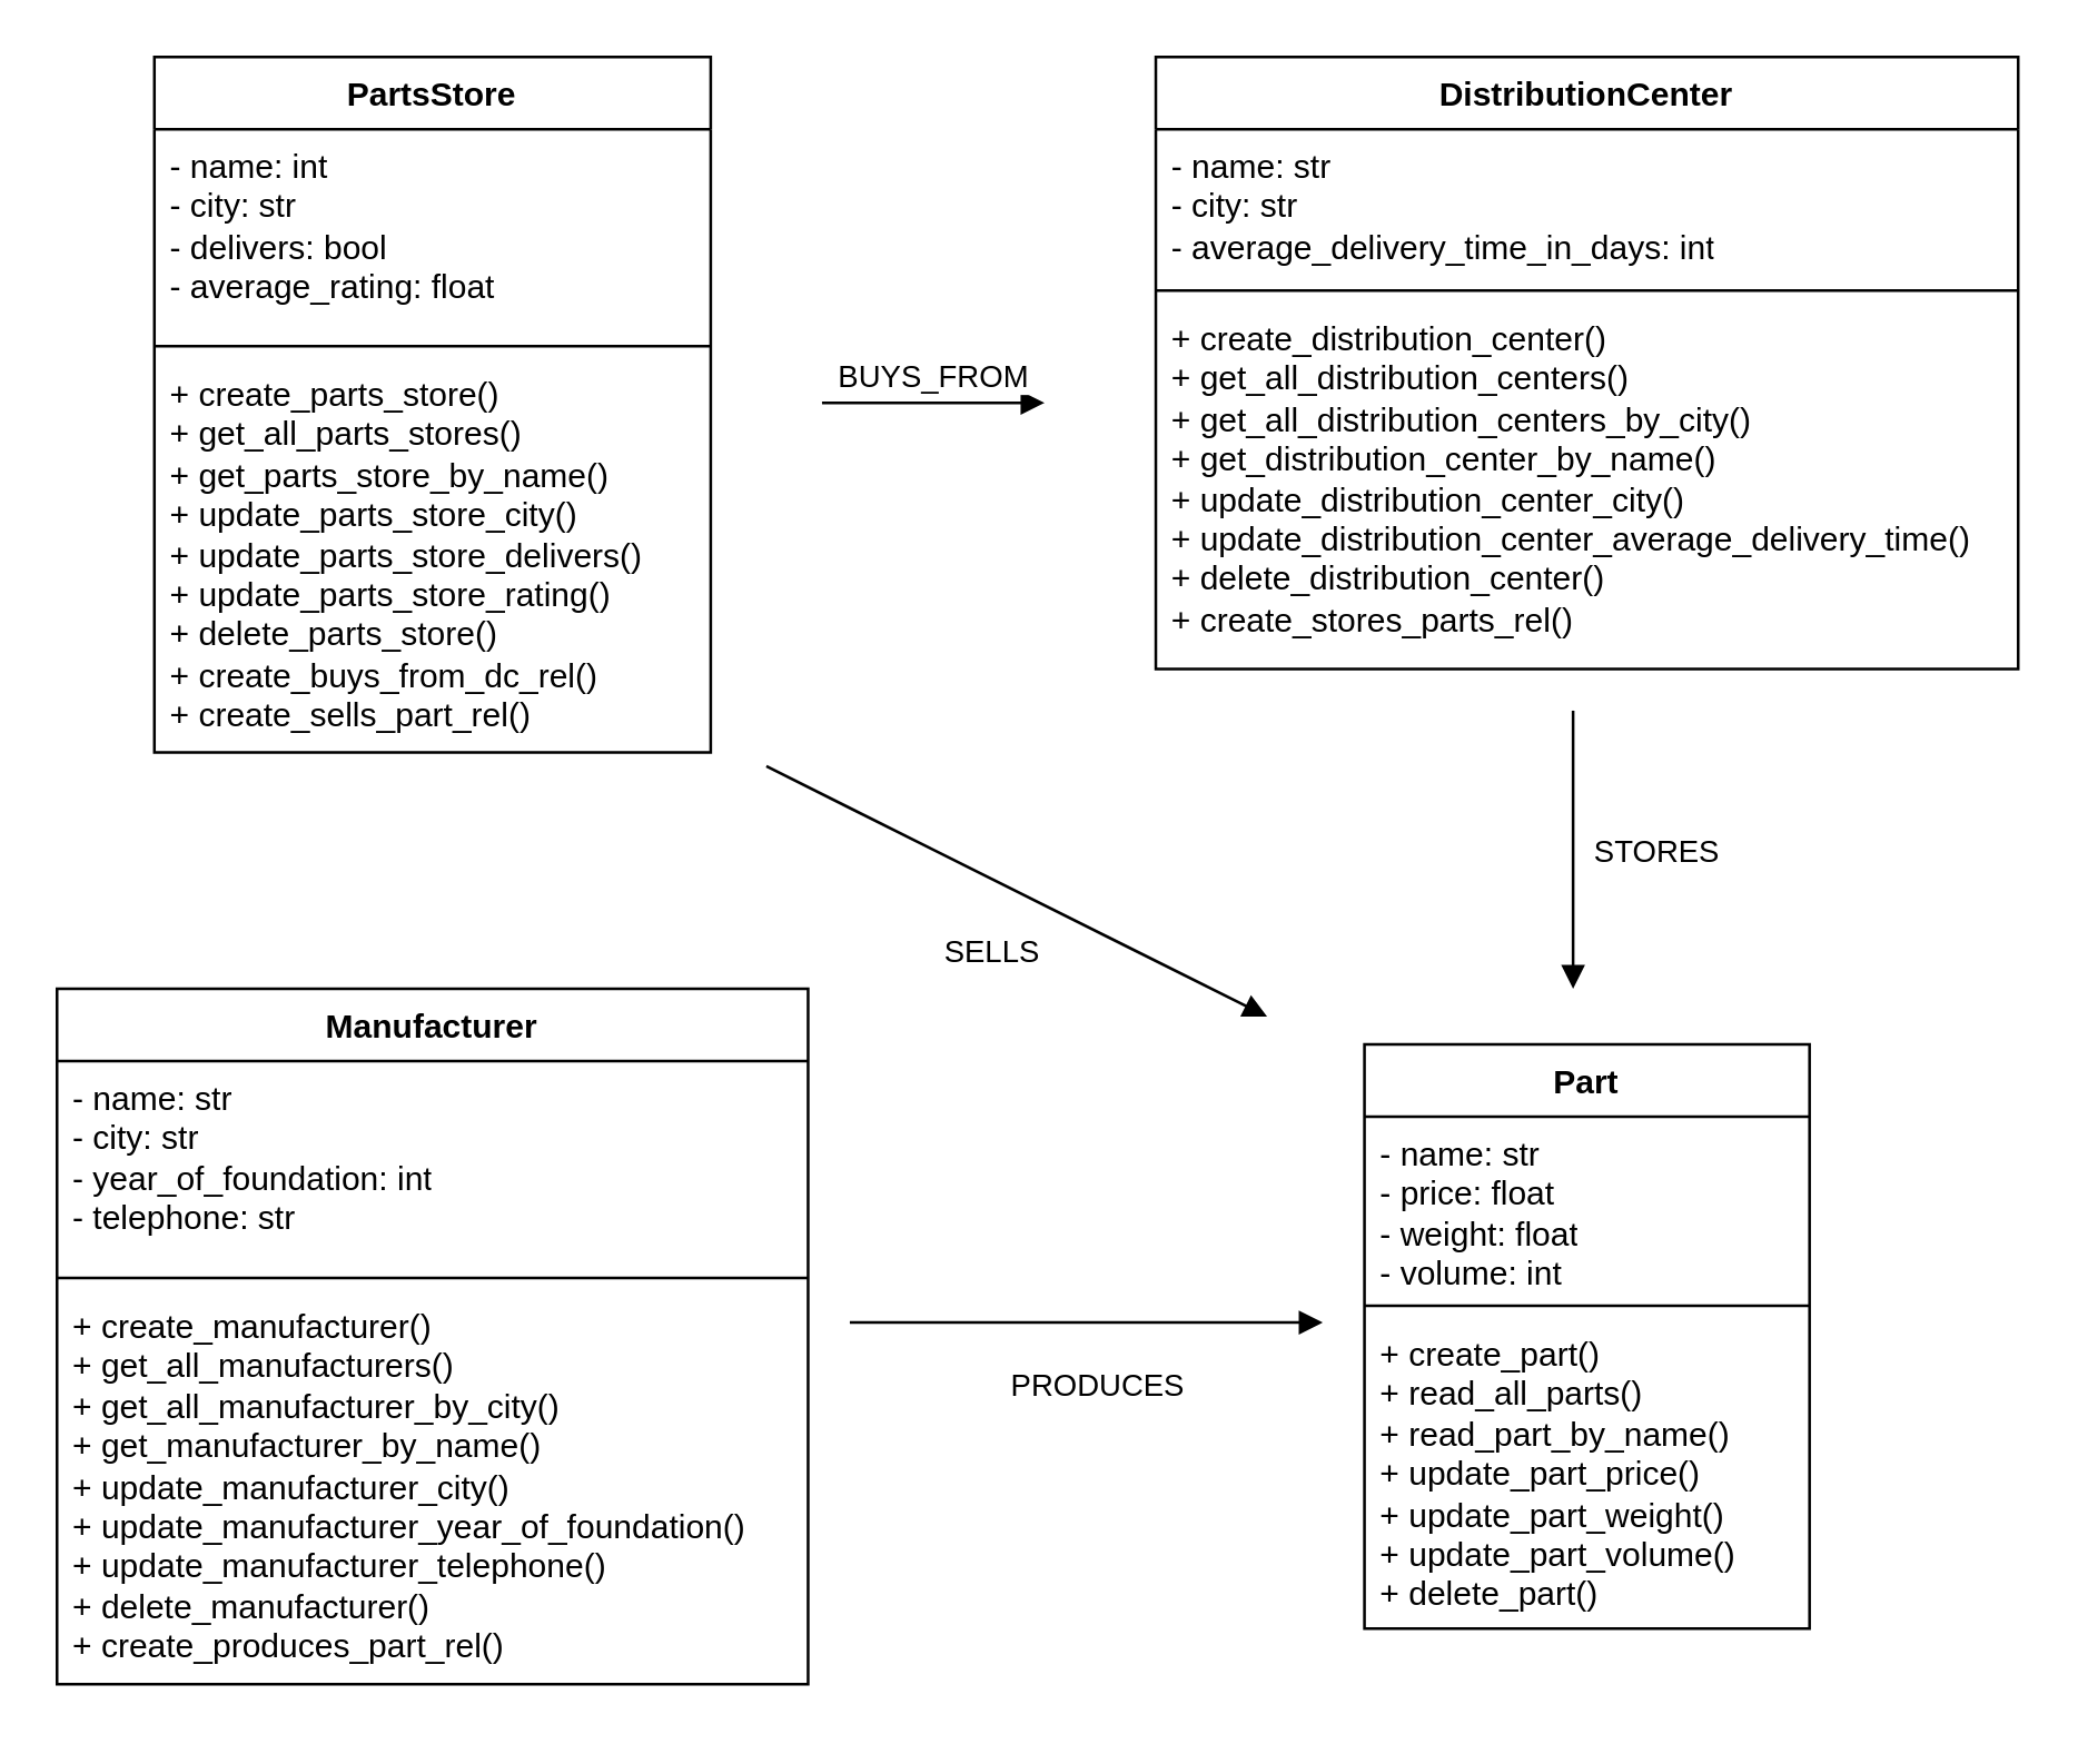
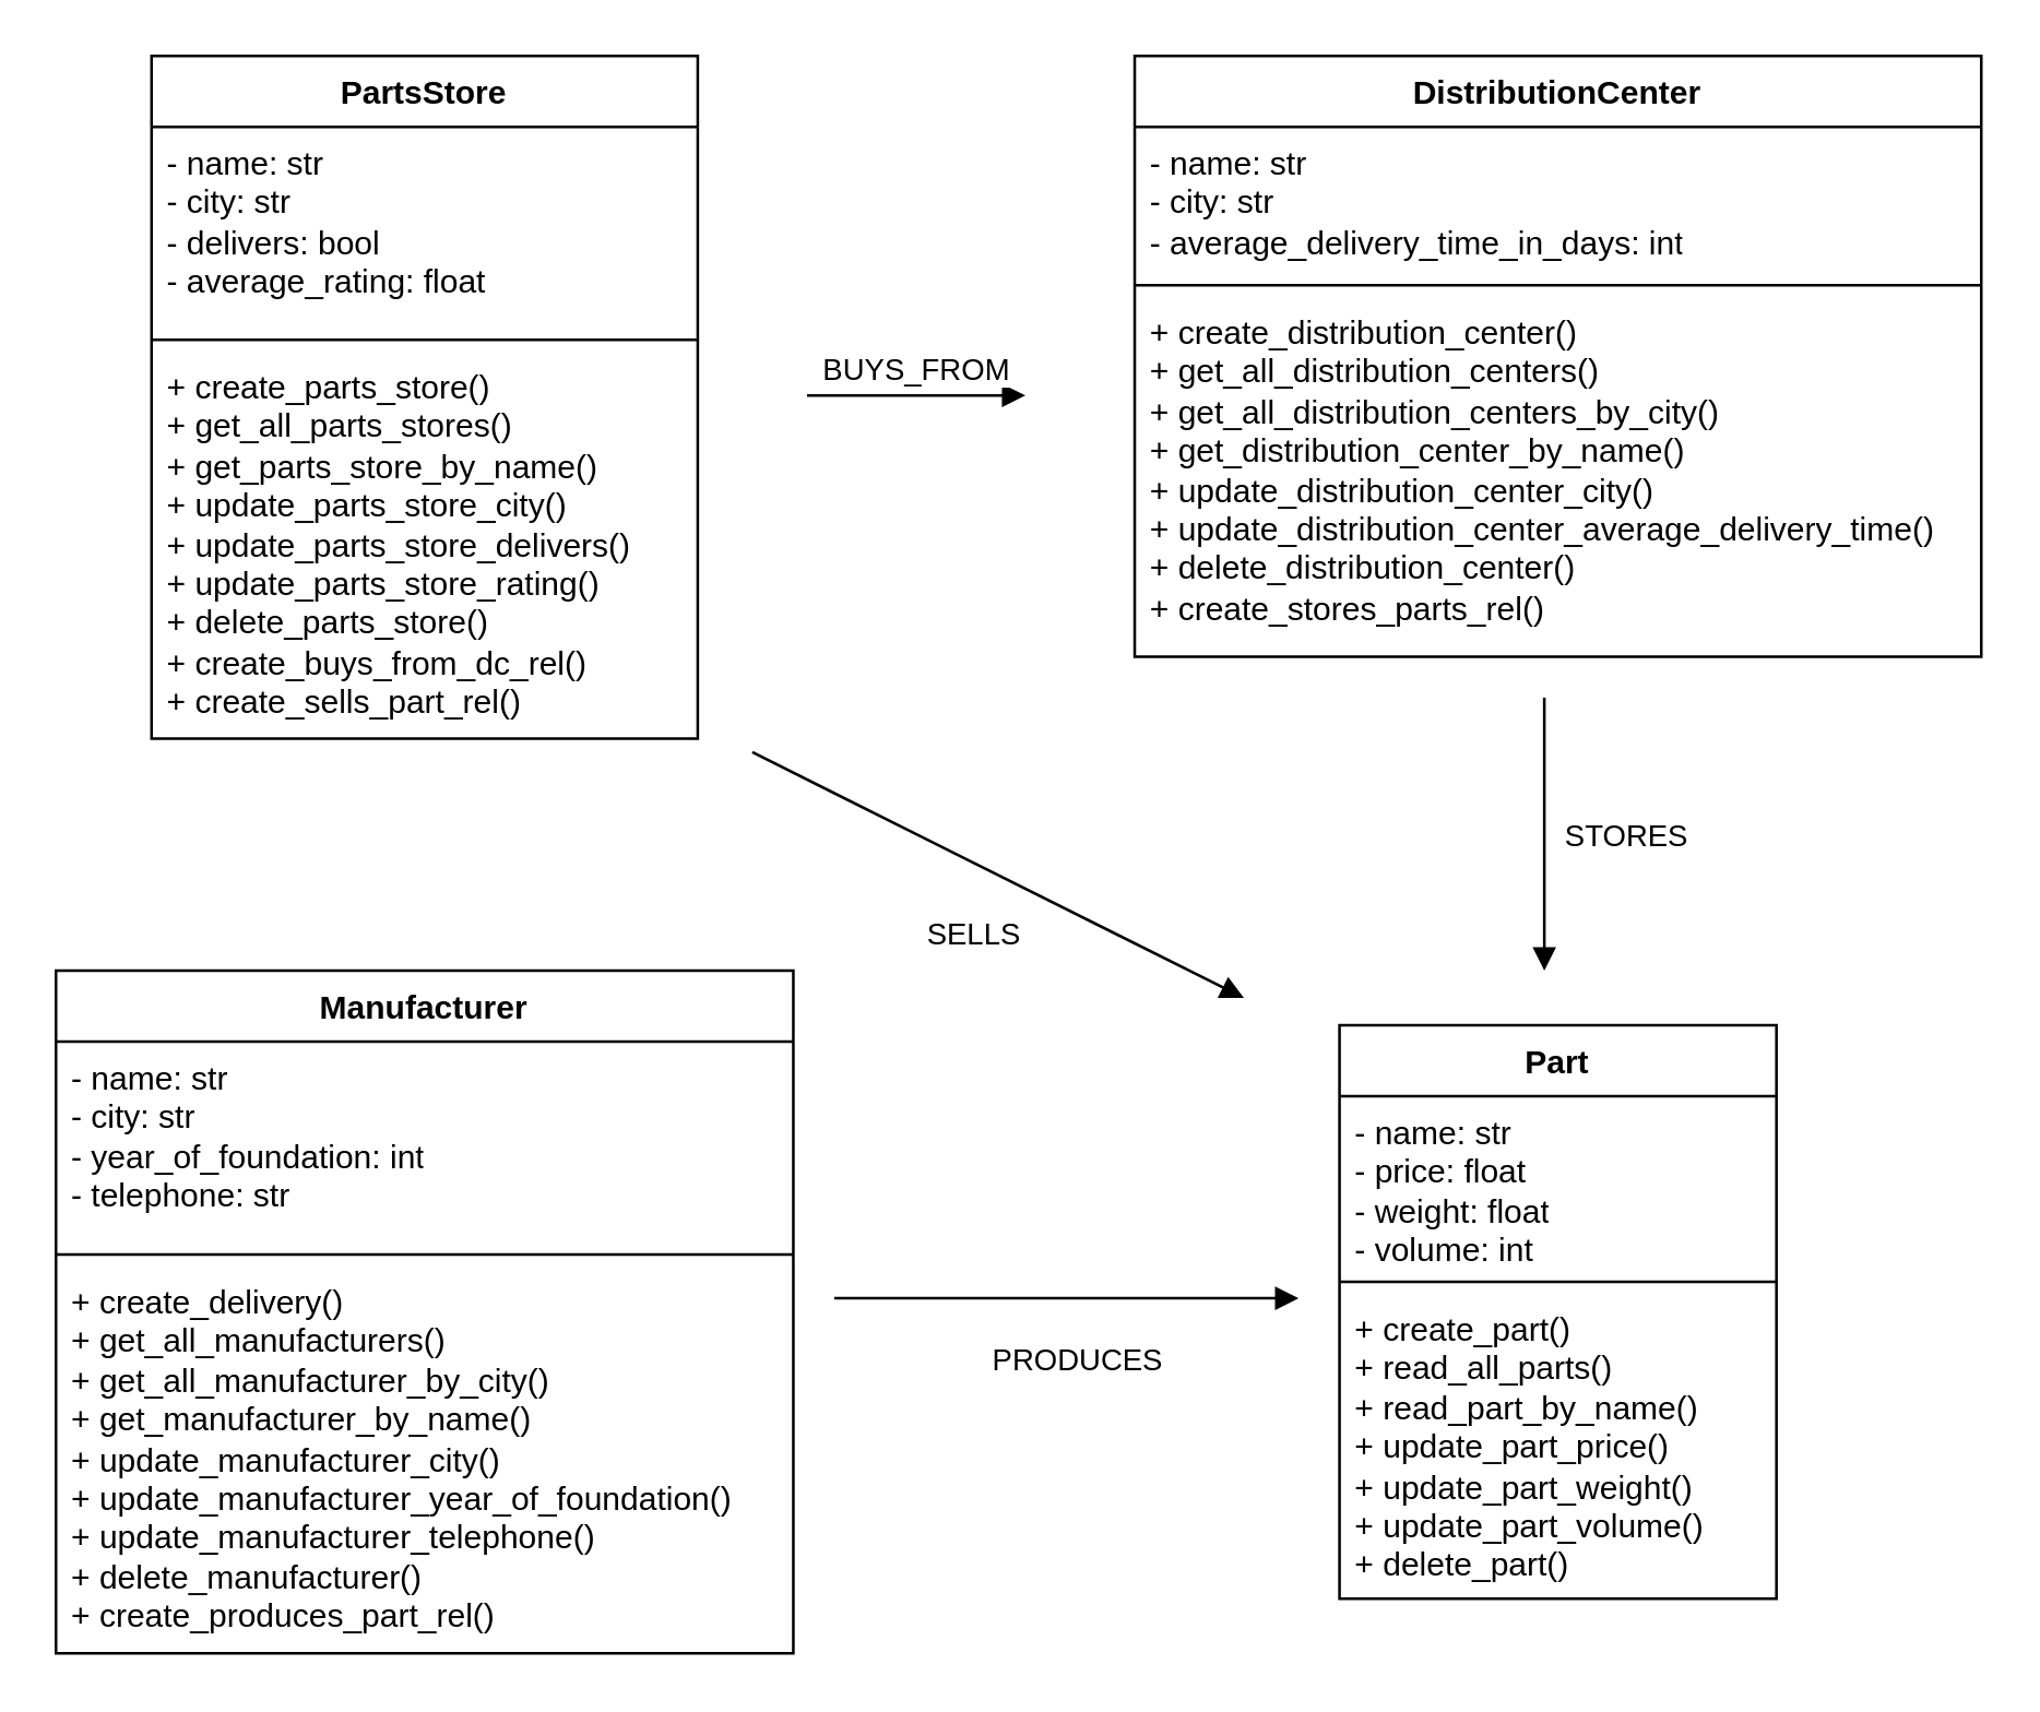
- <mxCell id="11" value="&lt;div&gt;- name: int&lt;/div&gt;&lt;div&gt;- city: str&lt;/div&gt;&lt;div&gt;- delivers: bool&lt;/div&gt;&lt;div&gt;- average_rating: float&lt;/div&gt;&lt;div&gt;&lt;br&gt;&lt;/div&gt;" style="text;strokeColor=none;fillColor=none;align=left;verticalAlign=top;spacingLeft=4;spacingRight=4;overflow=hidden;rotatable=0;points=[[0,0.5],[1,0.5]];portConstraint=eastwest;whiteSpace=wrap;html=1;" vertex="1" parent="10"><mxGeometry y="26" width="200" height="74" as="geometry" /></mxCell>
+ <mxCell id="11" value="&lt;div&gt;- name: str&lt;/div&gt;&lt;div&gt;- city: str&lt;/div&gt;&lt;div&gt;- delivers: bool&lt;/div&gt;&lt;div&gt;- average_rating: float&lt;/div&gt;&lt;div&gt;&lt;br&gt;&lt;/div&gt;" style="text;strokeColor=none;fillColor=none;align=left;verticalAlign=top;spacingLeft=4;spacingRight=4;overflow=hidden;rotatable=0;points=[[0,0.5],[1,0.5]];portConstraint=eastwest;whiteSpace=wrap;html=1;" vertex="1" parent="10"><mxGeometry y="26" width="200" height="74" as="geometry" /></mxCell>
- <mxCell id="5" value="&lt;div&gt;+ create_manufacturer()&lt;/div&gt;&lt;div&gt;+ get_all_manufacturers()&lt;/div&gt;&lt;div&gt;+ get_all_manufacturer_by_city()&lt;/div&gt;&lt;div&gt;+ get_manufacturer_by_name()&lt;/div&gt;&lt;div&gt;+ update_manufacturer_city()&lt;/div&gt;&lt;div&gt;+ update_manufacturer_year_of_foundation()&lt;/div&gt;&lt;div&gt;+ update_manufacturer_telephone()&lt;/div&gt;&lt;div&gt;+ delete_manufacturer()&lt;/div&gt;&lt;div&gt;+ create_produces_part_rel()&lt;/div&gt;&lt;div&gt;&lt;br&gt;&lt;/div&gt;" style="text;strokeColor=none;fillColor=none;align=left;verticalAlign=top;spacingLeft=4;spacingRight=4;overflow=hidden;rotatable=0;points=[[0,0.5],[1,0.5]];portConstraint=eastwest;whiteSpace=wrap;html=1;" vertex="1" parent="2"><mxGeometry y="108" width="270" height="142" as="geometry" /></mxCell>
+ <mxCell id="5" value="&lt;div&gt;+ create_delivery()&lt;/div&gt;&lt;div&gt;+ get_all_manufacturers()&lt;/div&gt;&lt;div&gt;+ get_all_manufacturer_by_city()&lt;/div&gt;&lt;div&gt;+ get_manufacturer_by_name()&lt;/div&gt;&lt;div&gt;+ update_manufacturer_city()&lt;/div&gt;&lt;div&gt;+ update_manufacturer_year_of_foundation()&lt;/div&gt;&lt;div&gt;+ update_manufacturer_telephone()&lt;/div&gt;&lt;div&gt;+ delete_manufacturer()&lt;/div&gt;&lt;div&gt;+ create_produces_part_rel()&lt;/div&gt;&lt;div&gt;&lt;br&gt;&lt;/div&gt;" style="text;strokeColor=none;fillColor=none;align=left;verticalAlign=top;spacingLeft=4;spacingRight=4;overflow=hidden;rotatable=0;points=[[0,0.5],[1,0.5]];portConstraint=eastwest;whiteSpace=wrap;html=1;" vertex="1" parent="2"><mxGeometry y="108" width="270" height="142" as="geometry" /></mxCell>
